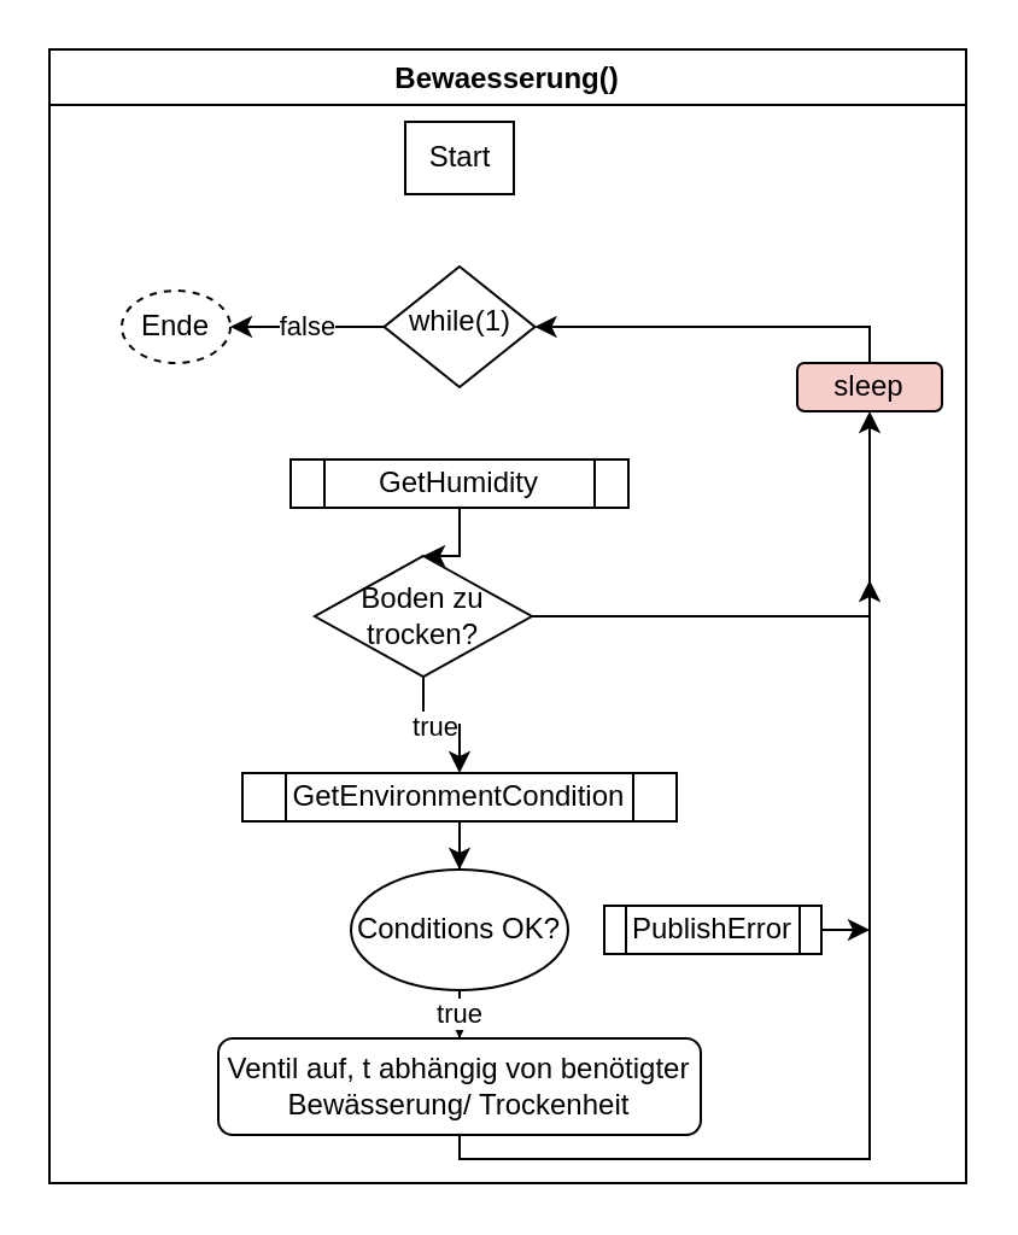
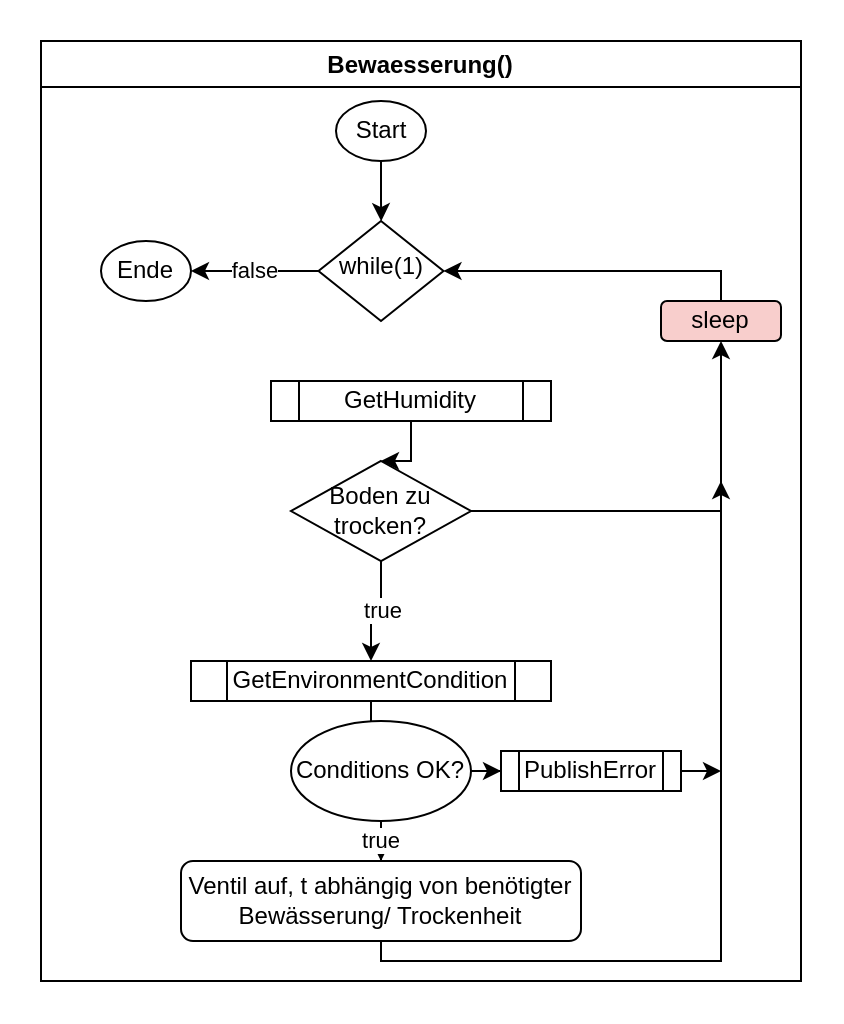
- <mxCell id="4" value="Start" style="whiteSpace=wrap;html=1;rounded=0;" vertex="1" parent="2"><mxGeometry x="147.5" y="30" width="45" height="30" as="geometry" /></mxCell>
+ <mxCell id="4" value="Start" style="ellipse;whiteSpace=wrap;html=1;" vertex="1" parent="2"><mxGeometry x="147.5" y="30" width="45" height="30" as="geometry" /></mxCell>
+ <mxCell id="3" value="" style="edgeStyle=orthogonalEdgeStyle;rounded=0;orthogonalLoop=1;jettySize=auto;html=1;" edge="1" parent="2" source="4" target="7"><mxGeometry relative="1" as="geometry" /></mxCell>
- <mxCell id="5" value="Ende" style="ellipse;whiteSpace=wrap;html=1;dashed=1;" vertex="1" parent="2"><mxGeometry x="30" y="100" width="45" height="30" as="geometry" /></mxCell>
+ <mxCell id="5" value="Ende" style="ellipse;whiteSpace=wrap;html=1;" vertex="1" parent="2"><mxGeometry x="30" y="100" width="45" height="30" as="geometry" /></mxCell>
- <mxCell id="12" value="GetHumidity" style="shape=process;whiteSpace=wrap;html=1;backgroundOutline=1;" vertex="1" parent="2"><mxGeometry x="100" y="170" width="140" height="20" as="geometry" /></mxCell>
+ <mxCell id="12" value="GetHumidity" style="shape=process;whiteSpace=wrap;html=1;backgroundOutline=1;" vertex="1" parent="2"><mxGeometry x="115" y="170" width="140" height="20" as="geometry" /></mxCell>
- <mxCell id="10" value="Boden zu trocken?" style="rhombus;whiteSpace=wrap;html=1;" vertex="1" parent="2"><mxGeometry x="110" y="210" width="90" height="50" as="geometry" /></mxCell>
+ <mxCell id="10" value="Boden zu trocken?" style="rhombus;whiteSpace=wrap;html=1;" vertex="1" parent="2"><mxGeometry x="125" y="210" width="90" height="50" as="geometry" /></mxCell>
- <mxCell id="15" value="GetEnvironmentCondition" style="shape=process;whiteSpace=wrap;html=1;backgroundOutline=1;" vertex="1" parent="2"><mxGeometry x="80" y="300" width="180" height="20" as="geometry" /></mxCell>
+ <mxCell id="15" value="GetEnvironmentCondition" style="shape=process;whiteSpace=wrap;html=1;backgroundOutline=1;" vertex="1" parent="2"><mxGeometry x="75" y="310" width="180" height="20" as="geometry" /></mxCell>
+ <mxCell id="20" value="" style="edgeStyle=orthogonalEdgeStyle;rounded=0;orthogonalLoop=1;jettySize=auto;html=1;" edge="1" parent="2" source="21" target="22"><mxGeometry relative="1" as="geometry" /></mxCell>
